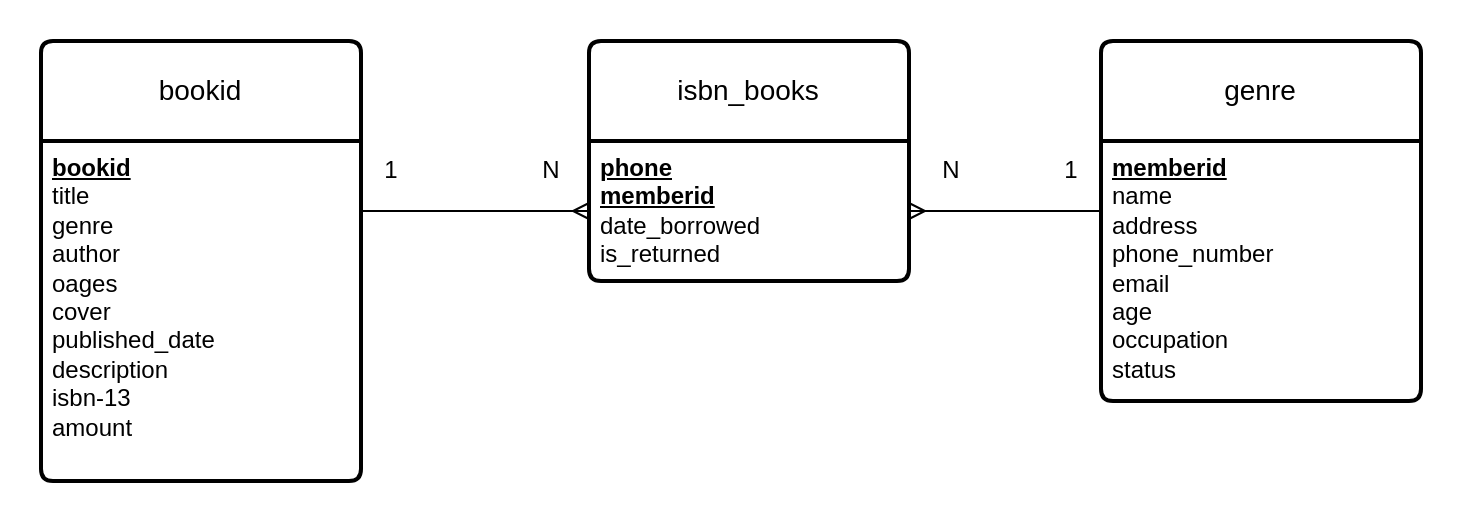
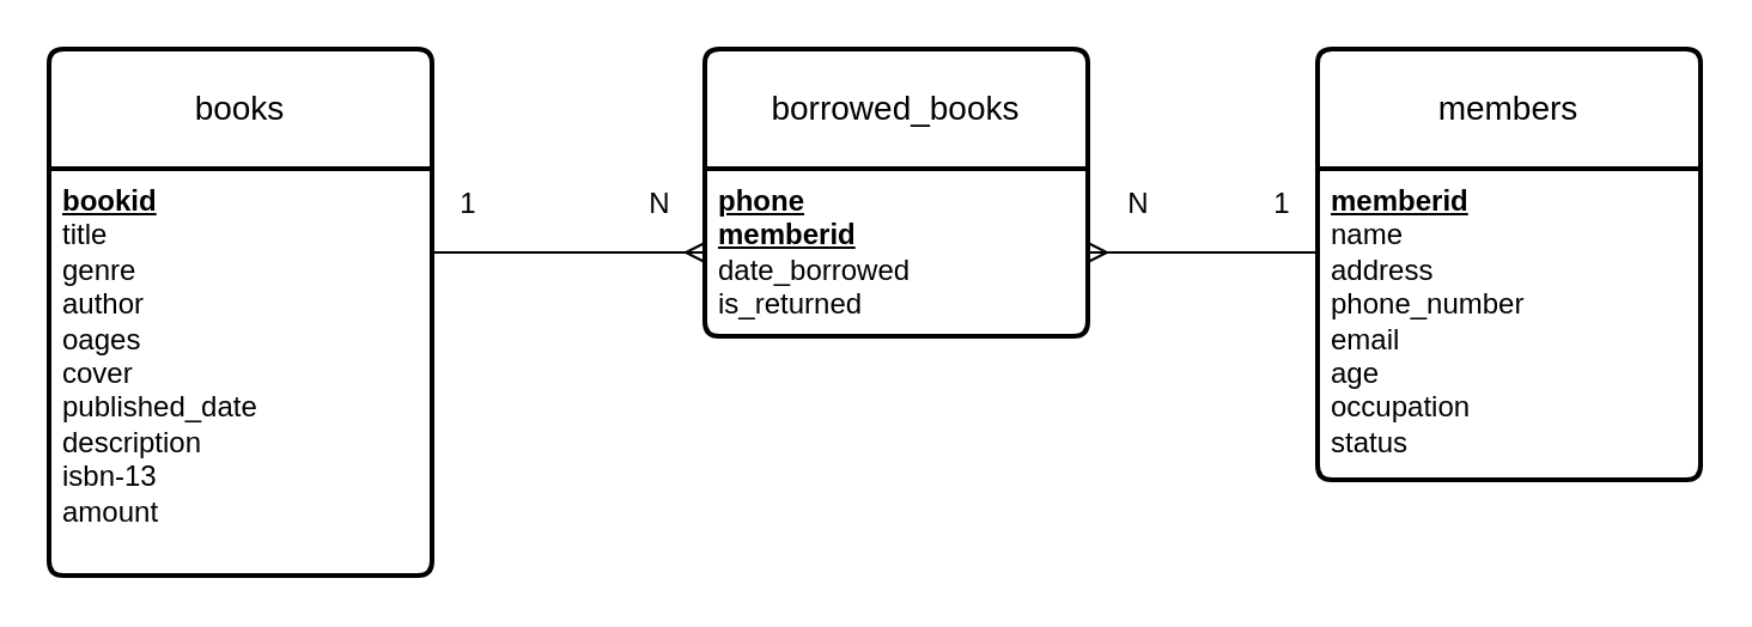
- <mxCell id="2" value="bookid" style="swimlane;childLayout=stackLayout;horizontal=1;startSize=50;horizontalStack=0;rounded=1;fontSize=14;fontStyle=0;strokeWidth=2;resizeParent=0;resizeLast=1;shadow=0;dashed=0;align=center;arcSize=4;whiteSpace=wrap;html=1;" vertex="1" parent="1"><mxGeometry x="20" y="20" width="160" height="220" as="geometry" /></mxCell>
+ <mxCell id="2" value="books" style="swimlane;childLayout=stackLayout;horizontal=1;startSize=50;horizontalStack=0;rounded=1;fontSize=14;fontStyle=0;strokeWidth=2;resizeParent=0;resizeLast=1;shadow=0;dashed=0;align=center;arcSize=4;whiteSpace=wrap;html=1;" vertex="1" parent="1"><mxGeometry x="20" y="20" width="160" height="220" as="geometry" /></mxCell>
- <mxCell id="4" value="isbn_books" style="swimlane;childLayout=stackLayout;horizontal=1;startSize=50;horizontalStack=0;rounded=1;fontSize=14;fontStyle=0;strokeWidth=2;resizeParent=0;resizeLast=1;shadow=0;dashed=0;align=center;arcSize=4;whiteSpace=wrap;html=1;" vertex="1" parent="1"><mxGeometry x="294" y="20" width="160" height="120" as="geometry" /></mxCell>
+ <mxCell id="4" value="borrowed_books" style="swimlane;childLayout=stackLayout;horizontal=1;startSize=50;horizontalStack=0;rounded=1;fontSize=14;fontStyle=0;strokeWidth=2;resizeParent=0;resizeLast=1;shadow=0;dashed=0;align=center;arcSize=4;whiteSpace=wrap;html=1;" vertex="1" parent="1"><mxGeometry x="294" y="20" width="160" height="120" as="geometry" /></mxCell>
- <mxCell id="6" value="genre" style="swimlane;childLayout=stackLayout;horizontal=1;startSize=50;horizontalStack=0;rounded=1;fontSize=14;fontStyle=0;strokeWidth=2;resizeParent=0;resizeLast=1;shadow=0;dashed=0;align=center;arcSize=4;whiteSpace=wrap;html=1;" vertex="1" parent="1"><mxGeometry x="550" y="20" width="160" height="180" as="geometry" /></mxCell>
+ <mxCell id="6" value="members" style="swimlane;childLayout=stackLayout;horizontal=1;startSize=50;horizontalStack=0;rounded=1;fontSize=14;fontStyle=0;strokeWidth=2;resizeParent=0;resizeLast=1;shadow=0;dashed=0;align=center;arcSize=4;whiteSpace=wrap;html=1;" vertex="1" parent="1"><mxGeometry x="550" y="20" width="160" height="180" as="geometry" /></mxCell>
